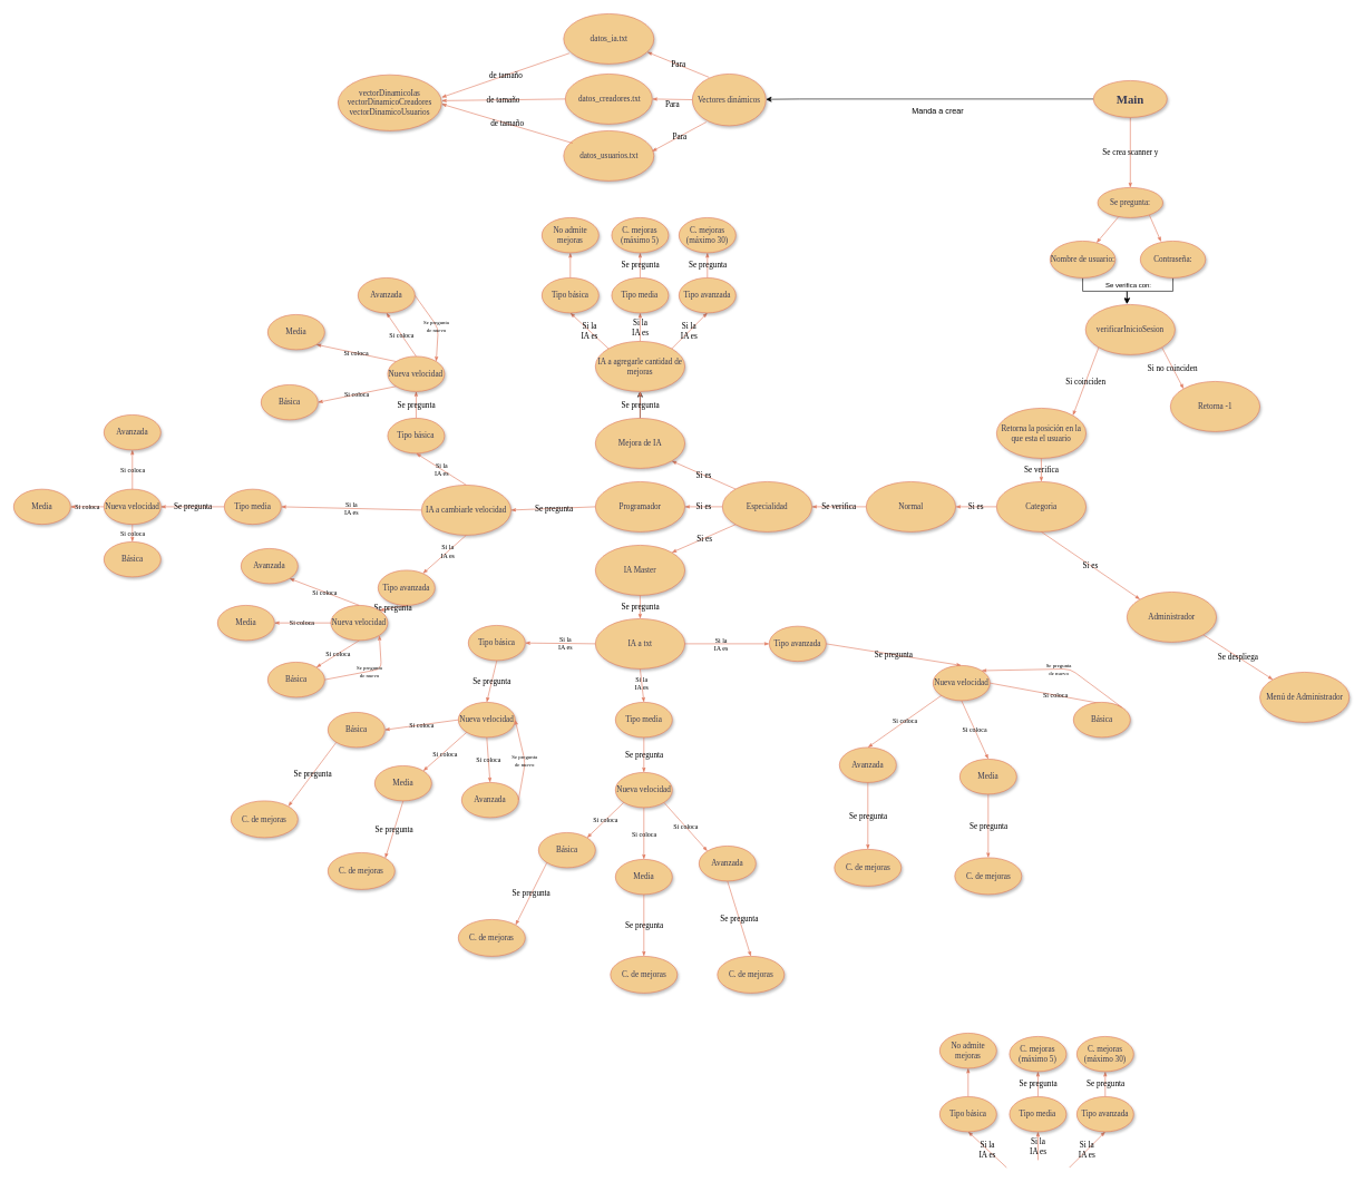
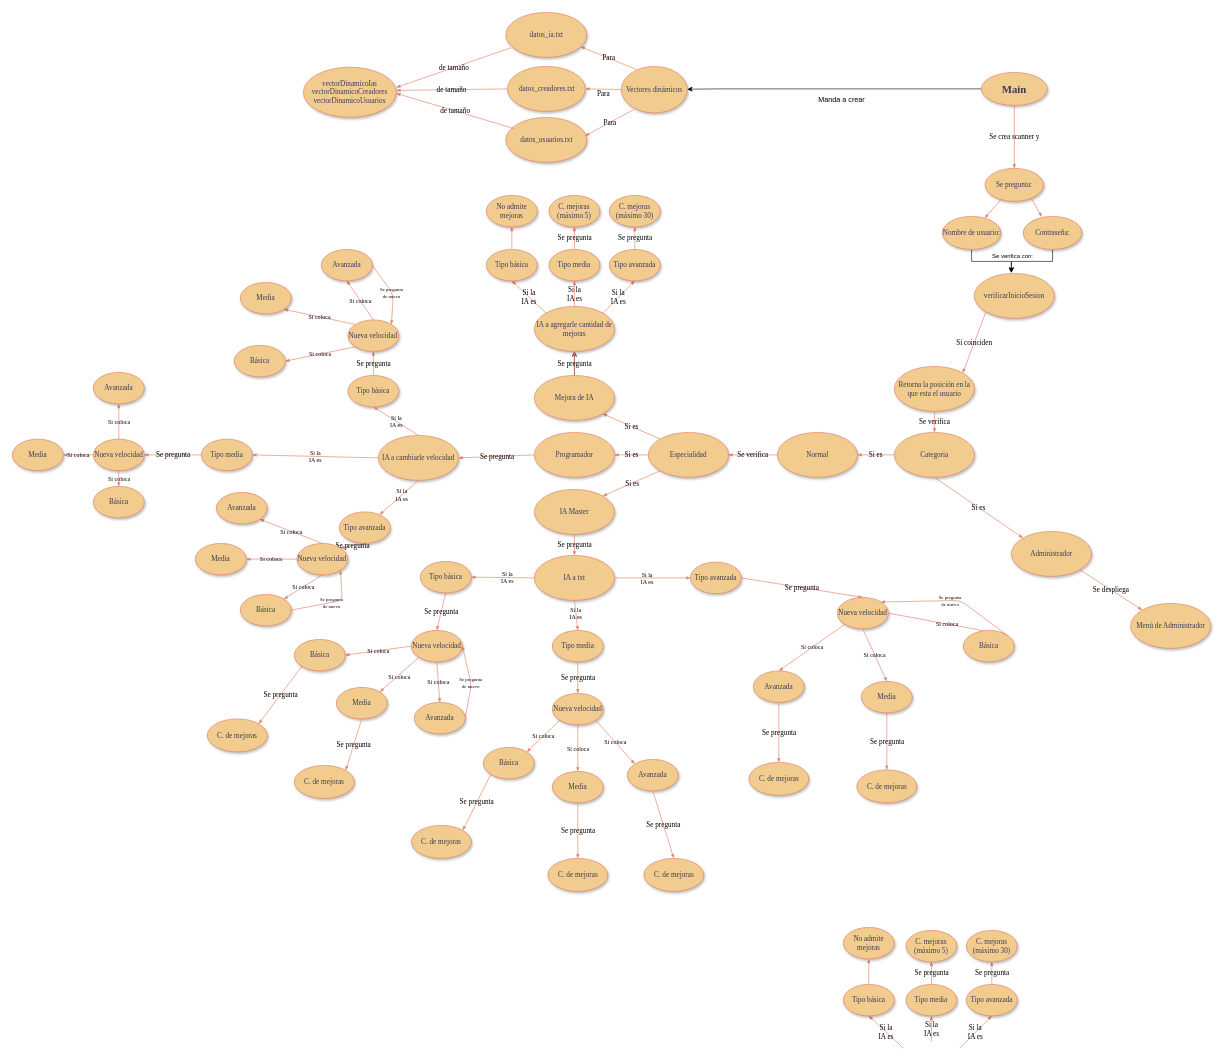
- <mxCell id="5" value="Se pregunta:" style="ellipse;whiteSpace=wrap;html=1;rounded=1;shadow=1;comic=0;labelBackgroundColor=none;strokeWidth=1;fontFamily=Verdana;fontSize=12;align=center;fillColor=#F2CC8F;strokeColor=#E07A5F;fontColor=#393C56;" parent="1" vertex="1"><mxGeometry x="1641.25" y="280" width="97.5" height="45" as="geometry" /></mxCell>
+ <mxCell id="5" value="Se pregunta:" style="ellipse;whiteSpace=wrap;html=1;rounded=1;shadow=1;comic=0;labelBackgroundColor=none;strokeWidth=1;fontFamily=Verdana;fontSize=12;align=center;fillColor=#F2CC8F;strokeColor=#E07A5F;fontColor=#393C56;" parent="1" vertex="1"><mxGeometry x="1641.25" y="280" width="97.5" height="55" as="geometry" /></mxCell>
- <mxCell id="29" value="Si no coinciden" style="edgeStyle=none;rounded=1;html=1;labelBackgroundColor=none;startArrow=none;startFill=0;startSize=5;endArrow=classicThin;endFill=1;endSize=5;jettySize=auto;orthogonalLoop=1;strokeColor=#E07A5F;strokeWidth=1;fontFamily=Verdana;fontSize=12;fontColor=default;entryX=0;entryY=0;entryDx=0;entryDy=0;exitX=1;exitY=1;exitDx=0;exitDy=0;" edge="1" parent="1" source="24" target="28"><mxGeometry relative="1" as="geometry"><mxPoint x="1738.75" y="540" as="sourcePoint" /><mxPoint x="1699.75" y="602" as="targetPoint" /></mxGeometry></mxCell>
- <mxCell id="28" value="Retorna -1" style="ellipse;whiteSpace=wrap;html=1;rounded=1;shadow=1;comic=0;labelBackgroundColor=none;strokeWidth=1;fontFamily=Verdana;fontSize=12;align=center;fillColor=#F2CC8F;strokeColor=#E07A5F;fontColor=#393C56;" vertex="1" parent="1"><mxGeometry x="1750" y="570" width="133.75" height="75" as="geometry" /></mxCell>
